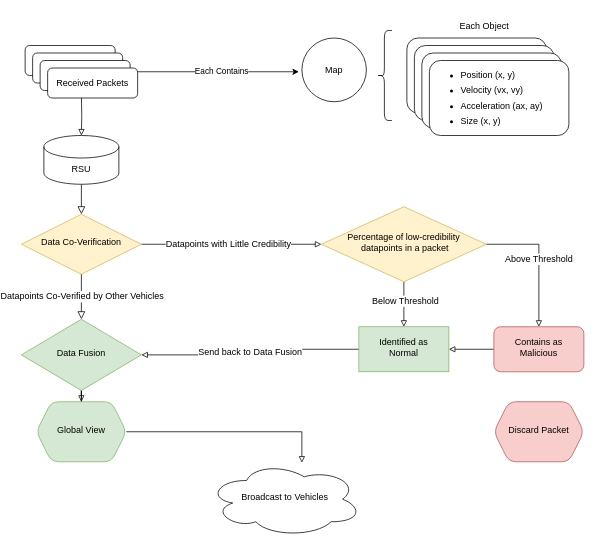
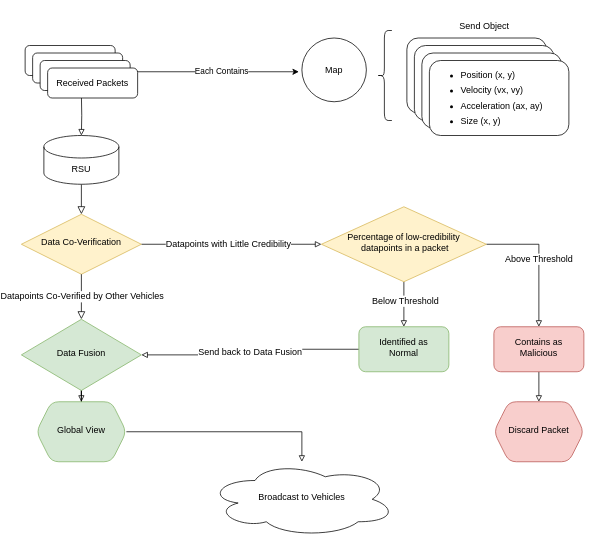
- <mxCell id="8" value="Each Object" style="text;html=1;align=center;verticalAlign=middle;resizable=0;points=[];autosize=1;strokeColor=none;fillColor=none;" parent="1" vertex="1"><mxGeometry x="592" y="20" width="90" height="30" as="geometry" /></mxCell>
+ <mxCell id="8" value="Send Object" style="text;html=1;align=center;verticalAlign=middle;resizable=0;points=[];autosize=1;strokeColor=none;fillColor=none;" parent="1" vertex="1"><mxGeometry x="592" y="20" width="90" height="30" as="geometry" /></mxCell>
- <mxCell id="32" value="Identified as&lt;br&gt;&amp;nbsp;Normal&amp;nbsp;" style="whiteSpace=wrap;html=1;shadow=0;strokeWidth=1;spacing=6;spacingTop=-4;fillColor=#d5e8d4;strokeColor=#82b366;rounded=0;" parent="1" vertex="1"><mxGeometry x="470" y="435" width="120" height="60" as="geometry" /></mxCell>
+ <mxCell id="32" value="Identified as&lt;br&gt;&amp;nbsp;Normal&amp;nbsp;" style="rounded=1;whiteSpace=wrap;html=1;shadow=0;strokeWidth=1;spacing=6;spacingTop=-4;fillColor=#d5e8d4;strokeColor=#82b366;" parent="1" vertex="1"><mxGeometry x="470" y="435" width="120" height="60" as="geometry" /></mxCell>
- <mxCell id="29" value="" style="edgeStyle=orthogonalEdgeStyle;rounded=0;orthogonalLoop=1;jettySize=auto;html=1;fontSize=12;endArrow=block;endFill=0;" parent="1" source="30" target="32" edge="1"><mxGeometry relative="1" as="geometry" /></mxCell>
+ <mxCell id="29" value="" style="edgeStyle=orthogonalEdgeStyle;rounded=0;orthogonalLoop=1;jettySize=auto;html=1;fontSize=12;endArrow=block;endFill=0;" parent="1" source="30" target="33" edge="1"><mxGeometry relative="1" as="geometry" /></mxCell>
- <mxCell id="36" value="Broadcast to Vehicles" style="ellipse;shape=cloud;whiteSpace=wrap;html=1;rounded=1;shadow=0;strokeWidth=1;spacing=6;spacingTop=-4;" parent="1" vertex="1"><mxGeometry x="269" y="615" width="205" height="100" as="geometry" /></mxCell>
+ <mxCell id="36" value="Broadcast to Vehicles" style="ellipse;shape=cloud;whiteSpace=wrap;html=1;rounded=1;shadow=0;strokeWidth=1;spacing=6;spacingTop=-4;" parent="1" vertex="1"><mxGeometry x="269" y="615" width="250" height="100" as="geometry" /></mxCell>
